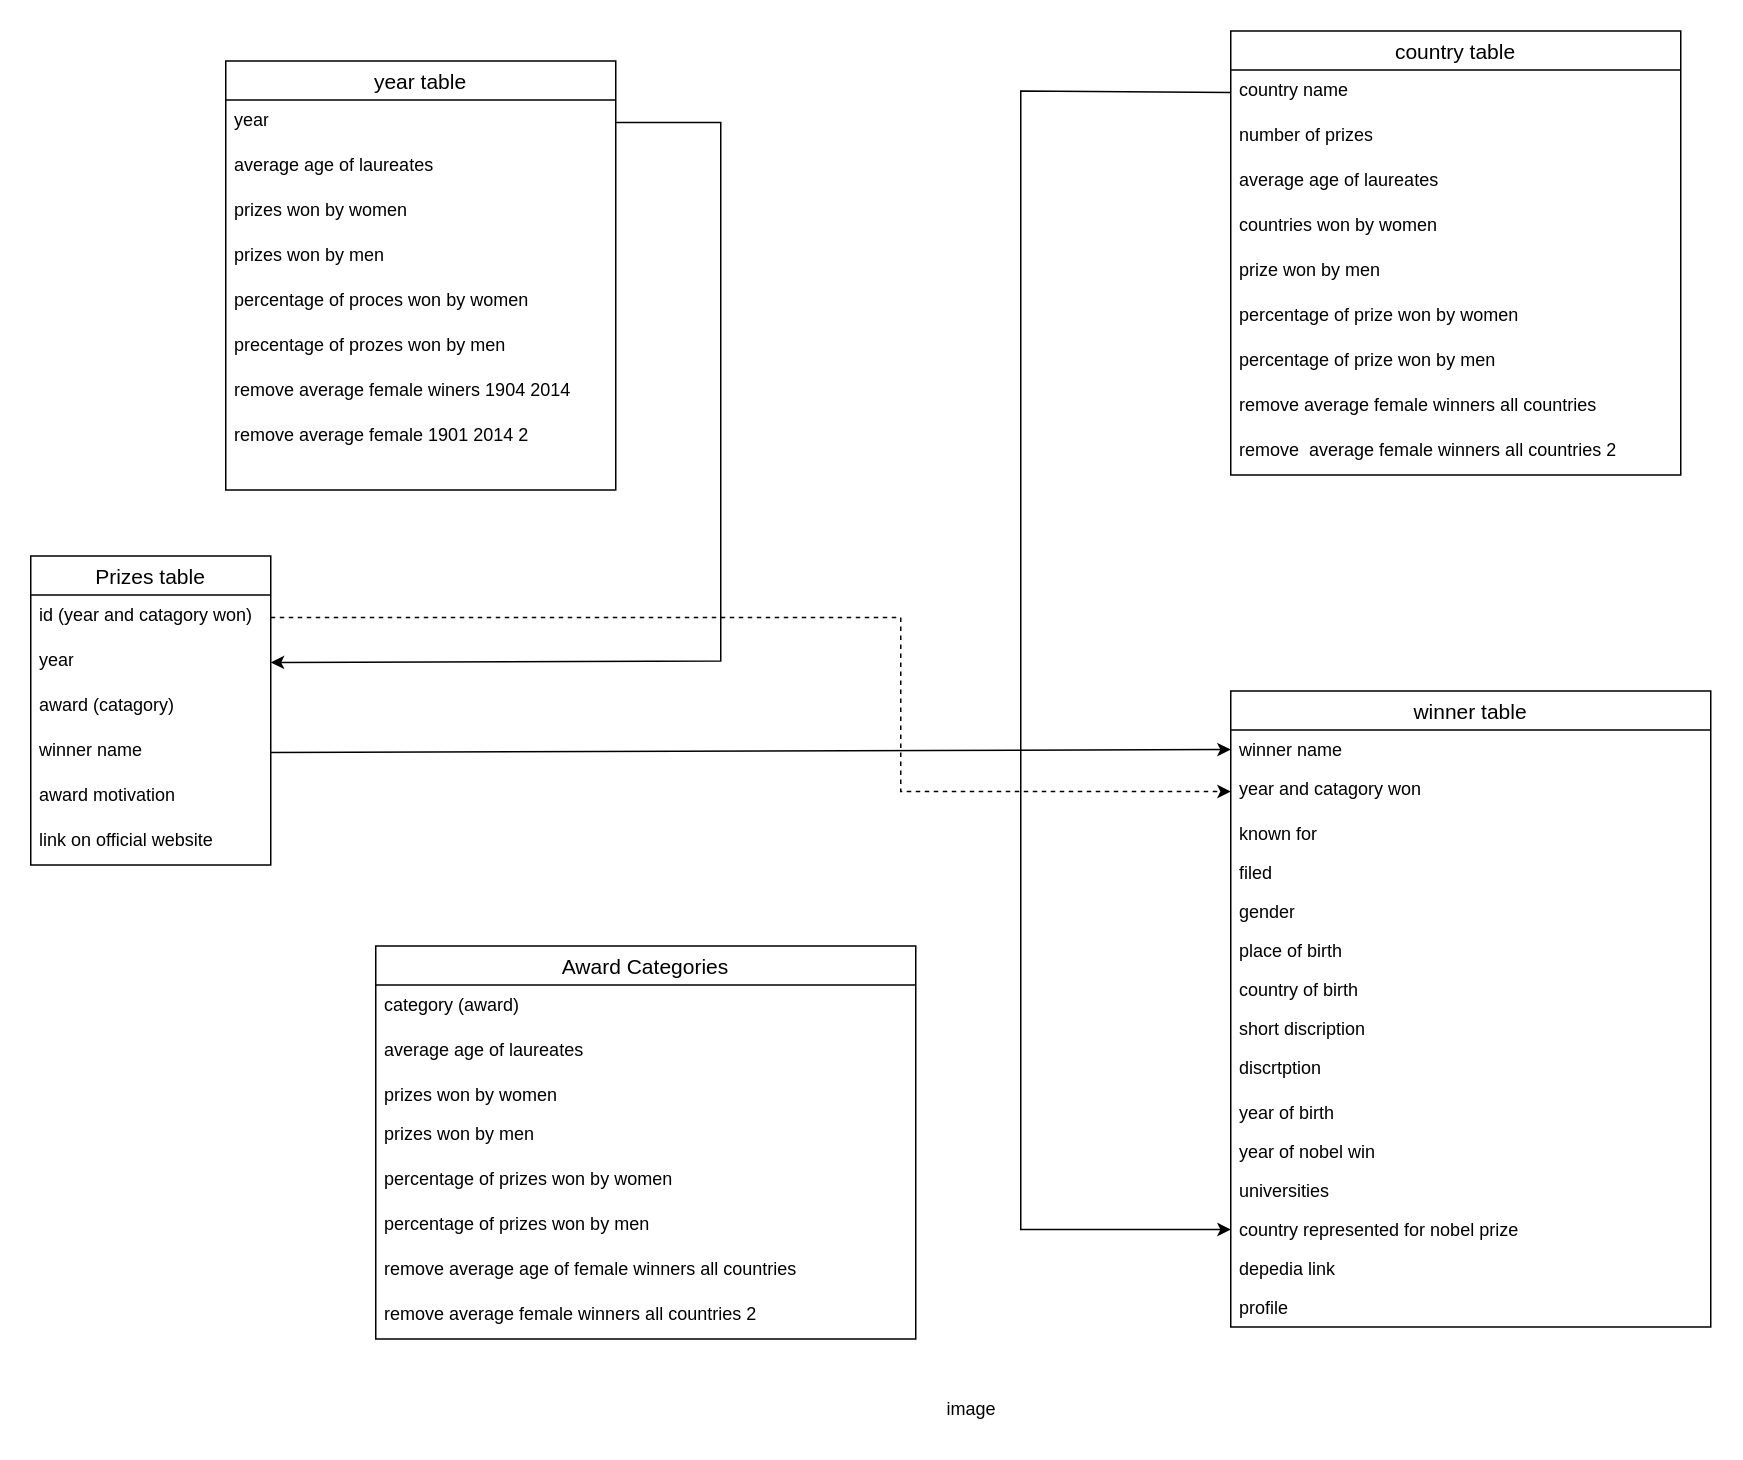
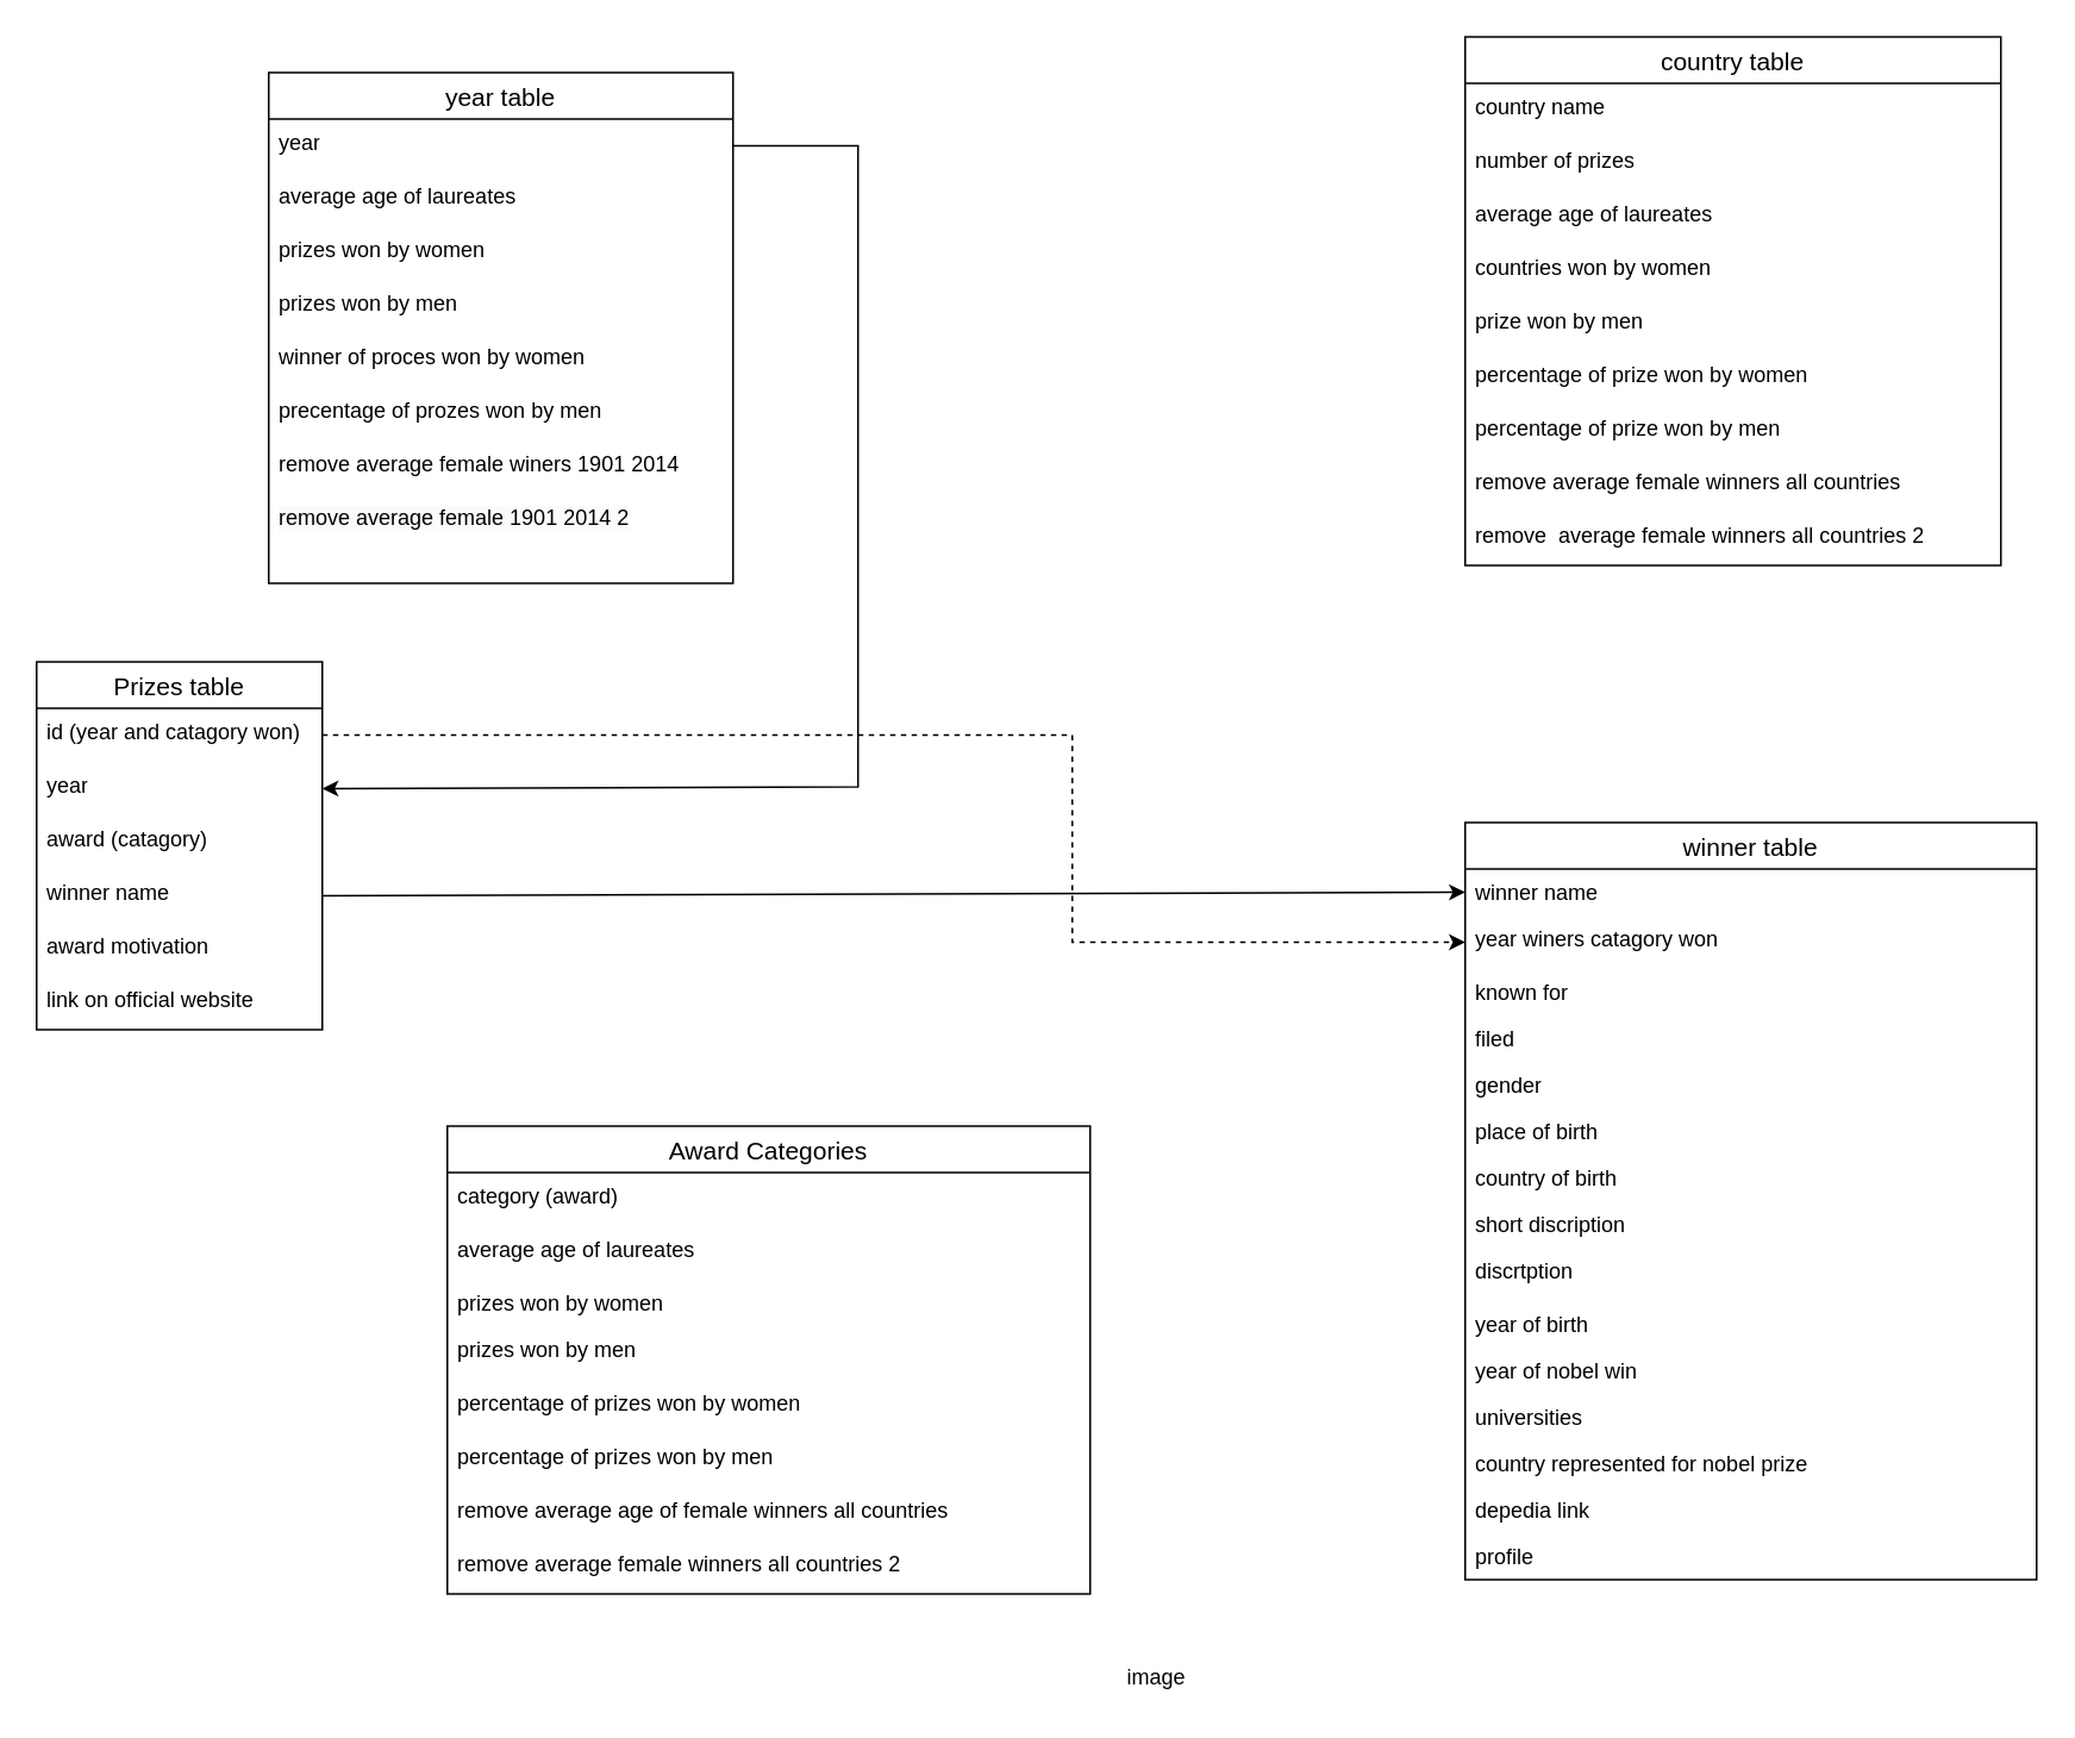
- <mxCell id="7" value="percentage of proces won by women" style="text;strokeColor=none;fillColor=none;spacingLeft=4;spacingRight=4;overflow=hidden;rotatable=0;points=[[0,0.5],[1,0.5]];portConstraint=eastwest;fontSize=12;whiteSpace=wrap;html=1;" parent="2" vertex="1"><mxGeometry y="146" width="260" height="30" as="geometry" /></mxCell>
+ <mxCell id="7" value="winner of proces won by women" style="text;strokeColor=none;fillColor=none;spacingLeft=4;spacingRight=4;overflow=hidden;rotatable=0;points=[[0,0.5],[1,0.5]];portConstraint=eastwest;fontSize=12;whiteSpace=wrap;html=1;" parent="2" vertex="1"><mxGeometry y="146" width="260" height="30" as="geometry" /></mxCell>
- <mxCell id="9" value="remove average female winers 1904 2014" style="text;strokeColor=none;fillColor=none;spacingLeft=4;spacingRight=4;overflow=hidden;rotatable=0;points=[[0,0.5],[1,0.5]];portConstraint=eastwest;fontSize=12;whiteSpace=wrap;html=1;" parent="2" vertex="1"><mxGeometry y="206" width="260" height="30" as="geometry" /></mxCell>
+ <mxCell id="9" value="remove average female winers 1901 2014" style="text;strokeColor=none;fillColor=none;spacingLeft=4;spacingRight=4;overflow=hidden;rotatable=0;points=[[0,0.5],[1,0.5]];portConstraint=eastwest;fontSize=12;whiteSpace=wrap;html=1;" parent="2" vertex="1"><mxGeometry y="206" width="260" height="30" as="geometry" /></mxCell>
- <mxCell id="54" value="" style="endArrow=classic;html=1;rounded=0;exitX=0;exitY=0.5;exitDx=0;exitDy=0;entryX=0;entryY=0.5;entryDx=0;entryDy=0;" parent="1" source="12" target="34" edge="1"><mxGeometry width="50" height="50" relative="1" as="geometry"><mxPoint x="340" y="330" as="sourcePoint" /><mxPoint x="740" y="520" as="targetPoint" /><Array as="points"><mxPoint x="680" y="60" /><mxPoint x="680" y="819" /></Array></mxGeometry></mxCell>
- <mxCell id="23" value="year and catagory won" style="text;strokeColor=none;fillColor=none;spacingLeft=4;spacingRight=4;overflow=hidden;rotatable=0;points=[[0,0.5],[1,0.5]];portConstraint=eastwest;fontSize=12;whiteSpace=wrap;html=1;" parent="21" vertex="1"><mxGeometry y="52" width="320" height="30" as="geometry" /></mxCell>
+ <mxCell id="23" value="year winers catagory won" style="text;strokeColor=none;fillColor=none;spacingLeft=4;spacingRight=4;overflow=hidden;rotatable=0;points=[[0,0.5],[1,0.5]];portConstraint=eastwest;fontSize=12;whiteSpace=wrap;html=1;" parent="21" vertex="1"><mxGeometry y="52" width="320" height="30" as="geometry" /></mxCell>
